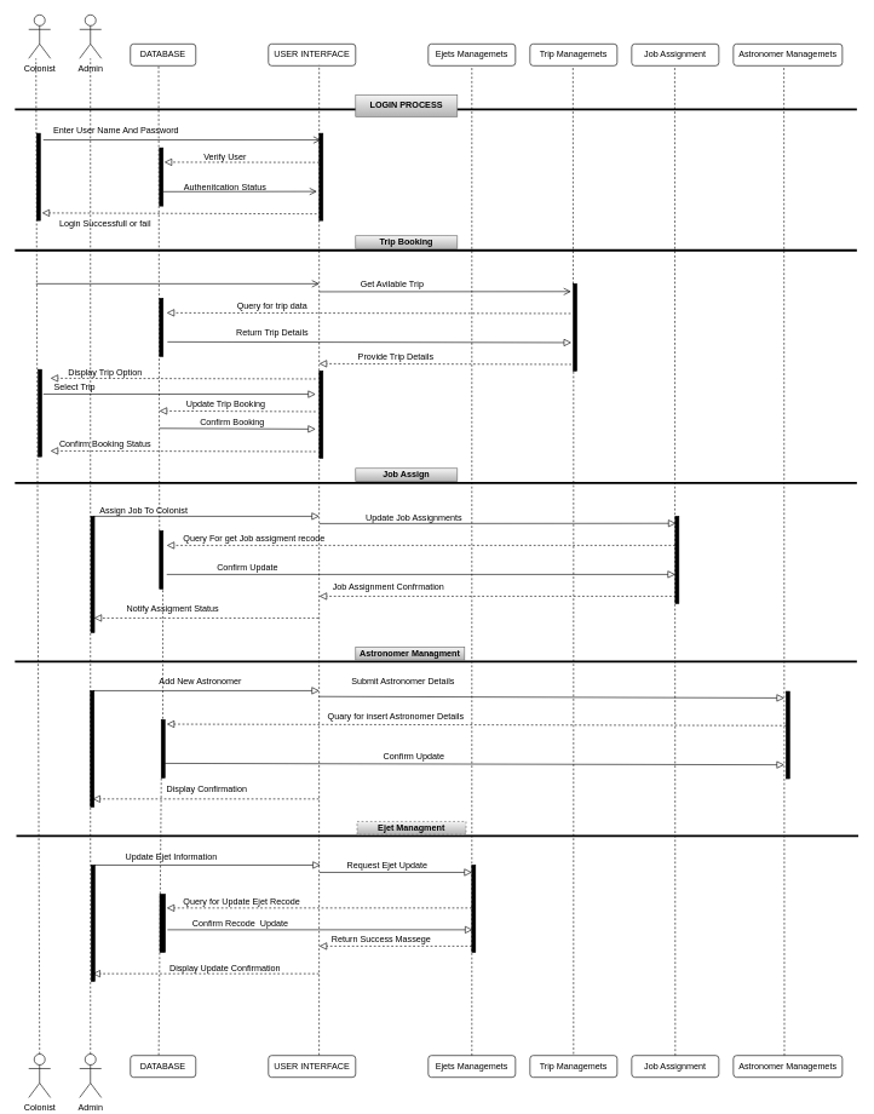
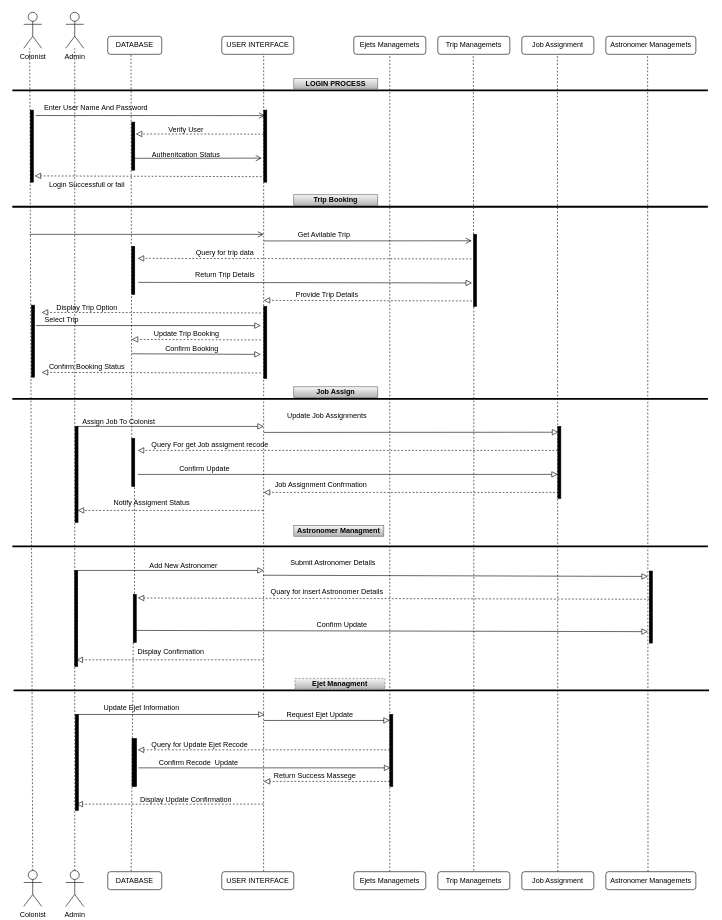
- <mxCell id="38" value="&lt;font color=&quot;#000000&quot;&gt;LOGIN PROCESS&lt;/font&gt;" style="fontStyle=1;whiteSpace=wrap;html=1;fillColor=#f5f5f5;strokeColor=#666666;gradientColor=#b3b3b3;" vertex="1" parent="1"><mxGeometry x="489" y="130" width="140" height="30" as="geometry" /></mxCell>
+ <mxCell id="38" value="&lt;font color=&quot;#000000&quot;&gt;LOGIN PROCESS&lt;/font&gt;" style="fontStyle=1;whiteSpace=wrap;html=1;fillColor=#f5f5f5;strokeColor=#666666;gradientColor=#b3b3b3;" vertex="1" parent="1"><mxGeometry x="489" y="130" width="140" height="18" as="geometry" /></mxCell>
- <mxCell id="78" value="Update Job Assignments" style="text;html=1;align=center;verticalAlign=middle;resizable=0;points=[];autosize=1;strokeColor=none;fillColor=none;" vertex="1" parent="1"><mxGeometry x="489" y="697" width="160" height="30" as="geometry" /></mxCell>
+ <mxCell id="78" value="Update Job Assignments" style="text;html=1;align=center;verticalAlign=middle;resizable=0;points=[];autosize=1;strokeColor=none;fillColor=none;" vertex="1" parent="1"><mxGeometry x="464" y="677" width="160" height="30" as="geometry" /></mxCell>
- <mxCell id="82" value="Notify Assigment Status" style="text;html=1;align=center;verticalAlign=middle;resizable=0;points=[];autosize=1;strokeColor=none;fillColor=none;" vertex="1" parent="1"><mxGeometry x="162" y="823" width="150" height="30" as="geometry" /></mxCell>
+ <mxCell id="82" value="Notify Assigment Status" style="text;html=1;align=center;verticalAlign=middle;resizable=0;points=[];autosize=1;strokeColor=none;fillColor=none;" vertex="1" parent="1"><mxGeometry x="177" y="823" width="150" height="30" as="geometry" /></mxCell>
- <mxCell id="84" value="&lt;font color=&quot;#000000&quot;&gt;Astronomer Managment&lt;/font&gt;" style="fontStyle=1;whiteSpace=wrap;html=1;fillColor=#f5f5f5;strokeColor=#666666;gradientColor=#b3b3b3;" vertex="1" parent="1"><mxGeometry x="489" y="890" width="150" height="18" as="geometry" /></mxCell>
+ <mxCell id="84" value="&lt;font color=&quot;#000000&quot;&gt;Astronomer Managment&lt;/font&gt;" style="fontStyle=1;whiteSpace=wrap;html=1;fillColor=#f5f5f5;strokeColor=#666666;gradientColor=#b3b3b3;" vertex="1" parent="1"><mxGeometry x="489" y="875" width="150" height="18" as="geometry" /></mxCell>
- <mxCell id="91" value="Add New Astronomer" style="text;html=1;align=center;verticalAlign=middle;resizable=0;points=[];autosize=1;strokeColor=none;fillColor=none;" vertex="1" parent="1"><mxGeometry x="205" y="923" width="140" height="30" as="geometry" /></mxCell>
+ <mxCell id="91" value="Add New Astronomer" style="text;html=1;align=center;verticalAlign=middle;resizable=0;points=[];autosize=1;strokeColor=none;fillColor=none;" vertex="1" parent="1"><mxGeometry x="235" y="928" width="140" height="30" as="geometry" /></mxCell>
